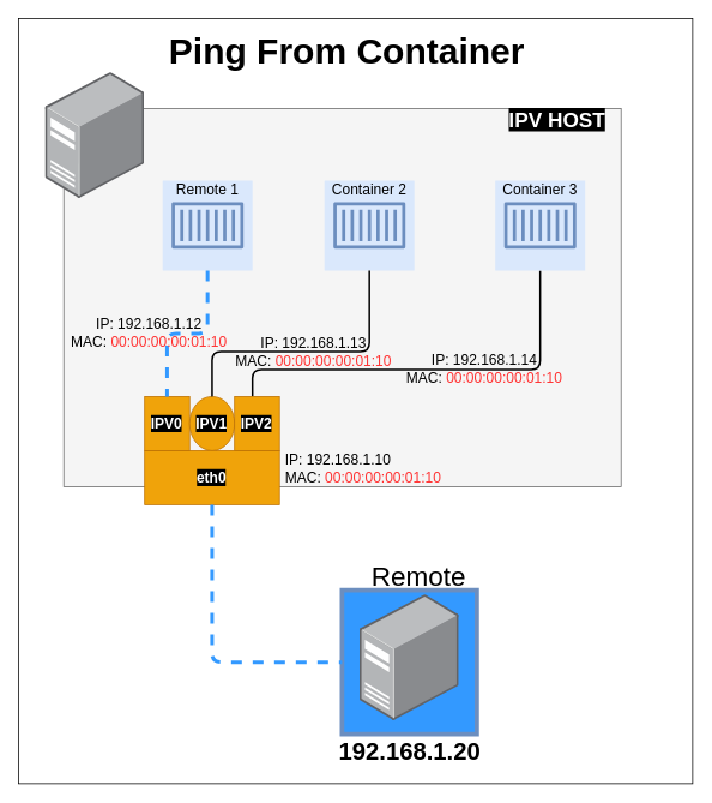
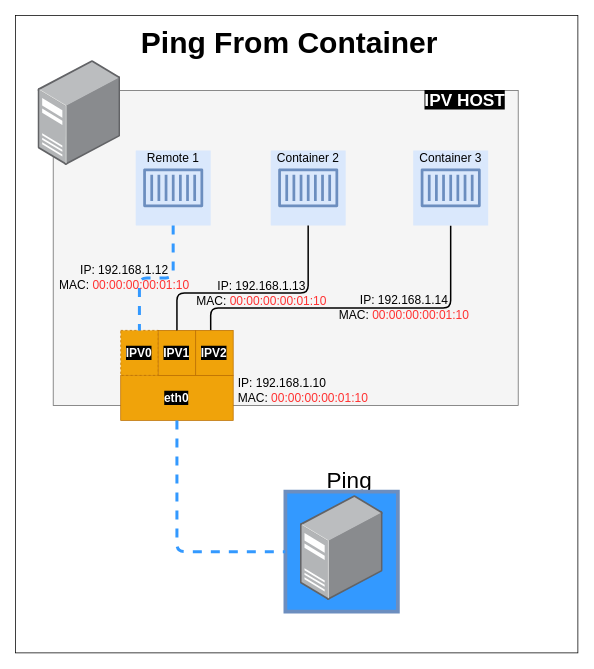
- <mxCell id="14" value="&lt;b&gt;&lt;font style=&quot;font-size: 16px&quot; color=&quot;#ffffff&quot;&gt;IPV0&lt;/font&gt;&lt;/b&gt;" style="whiteSpace=wrap;html=1;labelBackgroundColor=#000000;fillColor=#f0a30a;strokeColor=#BD7000;fontColor=#000000;" vertex="1" parent="12"><mxGeometry width="50" height="60" as="geometry" /></mxCell>
+ <mxCell id="14" value="&lt;b&gt;&lt;font style=&quot;font-size: 16px&quot; color=&quot;#ffffff&quot;&gt;IPV0&lt;/font&gt;&lt;/b&gt;" style="whiteSpace=wrap;html=1;labelBackgroundColor=#000000;fillColor=#f0a30a;strokeColor=#BD7000;fontColor=#000000;dashed=1;" vertex="1" parent="12"><mxGeometry width="50" height="60" as="geometry" /></mxCell>
- <mxCell id="15" value="&lt;b&gt;&lt;font style=&quot;font-size: 16px&quot; color=&quot;#ffffff&quot;&gt;IPV1&lt;/font&gt;&lt;/b&gt;" style="ellipse;whiteSpace=wrap;html=1;labelBackgroundColor=#000000;fillColor=#f0a30a;strokeColor=#BD7000;fontColor=#000000;" vertex="1" parent="12"><mxGeometry x="50" width="50" height="60" as="geometry" /></mxCell>
+ <mxCell id="15" value="&lt;b&gt;&lt;font style=&quot;font-size: 16px&quot; color=&quot;#ffffff&quot;&gt;IPV1&lt;/font&gt;&lt;/b&gt;" style="whiteSpace=wrap;html=1;labelBackgroundColor=#000000;fillColor=#f0a30a;strokeColor=#BD7000;fontColor=#000000;" vertex="1" parent="12"><mxGeometry x="50" width="50" height="60" as="geometry" /></mxCell>
- <mxCell id="27" value="&lt;font color=&quot;#000000&quot; style=&quot;font-size: 30px&quot;&gt;Remote&lt;/font&gt;" style="text;html=1;resizable=0;autosize=1;align=center;verticalAlign=middle;points=[];fillColor=none;strokeColor=none;rounded=0;fontSize=23;fontColor=#FCFCFC;" vertex="1" parent="26"><mxGeometry x="35" width="120" height="40" as="geometry" /></mxCell>
+ <mxCell id="27" value="&lt;font color=&quot;#000000&quot; style=&quot;font-size: 30px&quot;&gt;Ping&lt;/font&gt;" style="text;html=1;resizable=0;autosize=1;align=center;verticalAlign=middle;points=[];fillColor=none;strokeColor=none;rounded=0;fontSize=23;fontColor=#FCFCFC;" vertex="1" parent="26"><mxGeometry x="35" width="120" height="40" as="geometry" /></mxCell>
- <mxCell id="29" value="&lt;font size=&quot;1&quot;&gt;&lt;b style=&quot;font-size: 27px&quot;&gt;192.168.1.20&lt;/b&gt;&lt;/font&gt;" style="text;html=1;resizable=0;autosize=1;align=center;verticalAlign=middle;points=[];fillColor=none;strokeColor=none;rounded=0;" vertex="1" parent="26"><mxGeometry y="205" width="170" height="20" as="geometry" /></mxCell>
